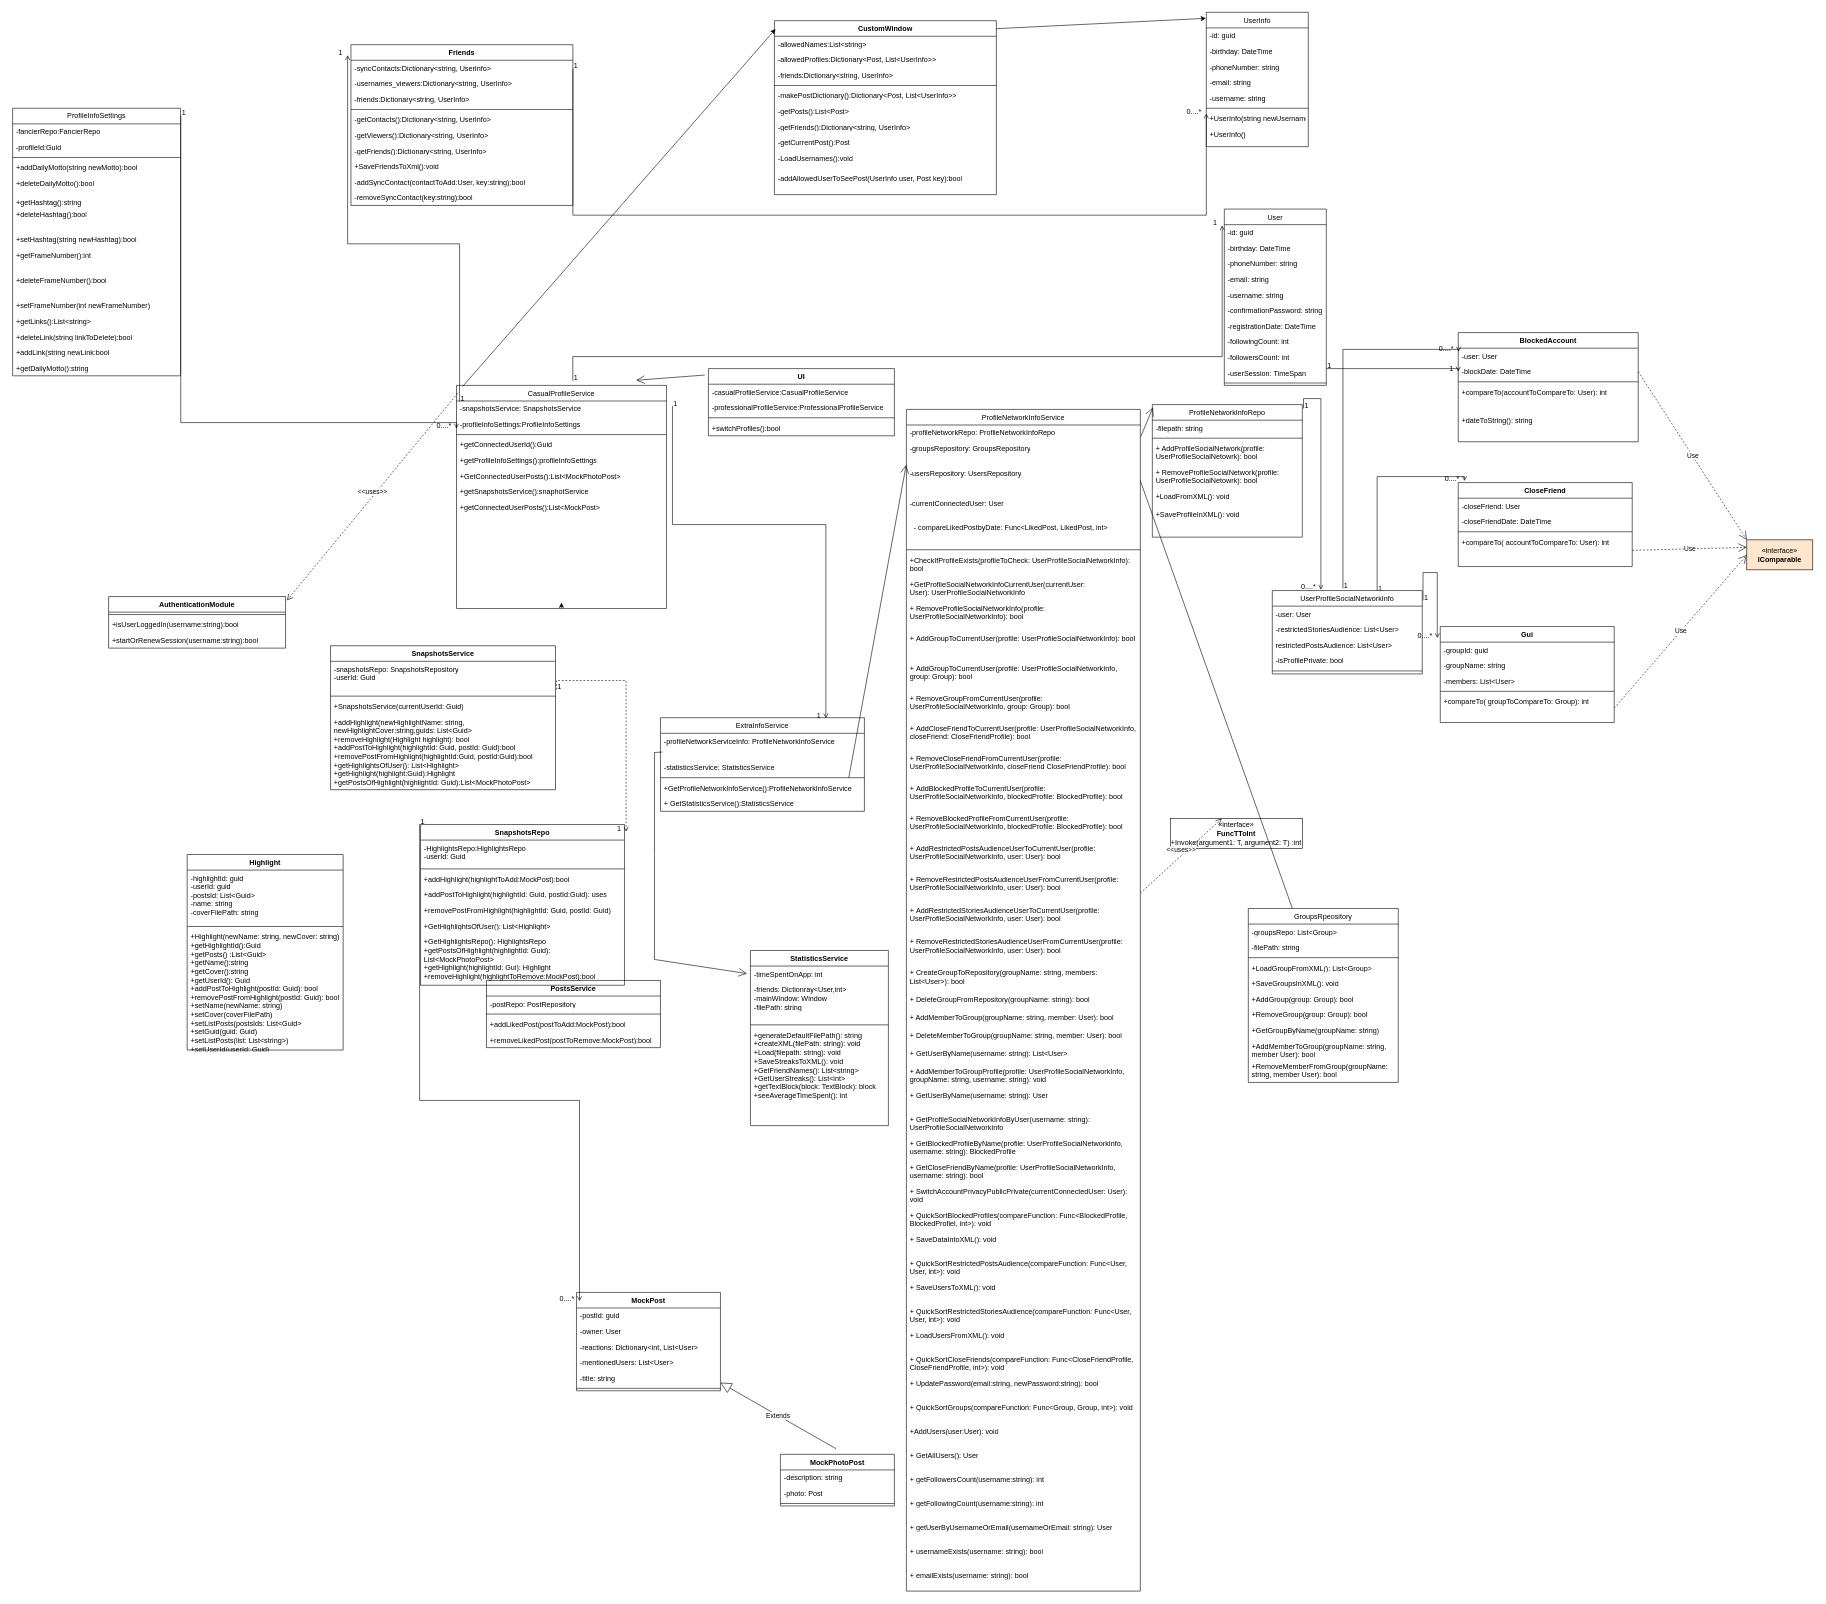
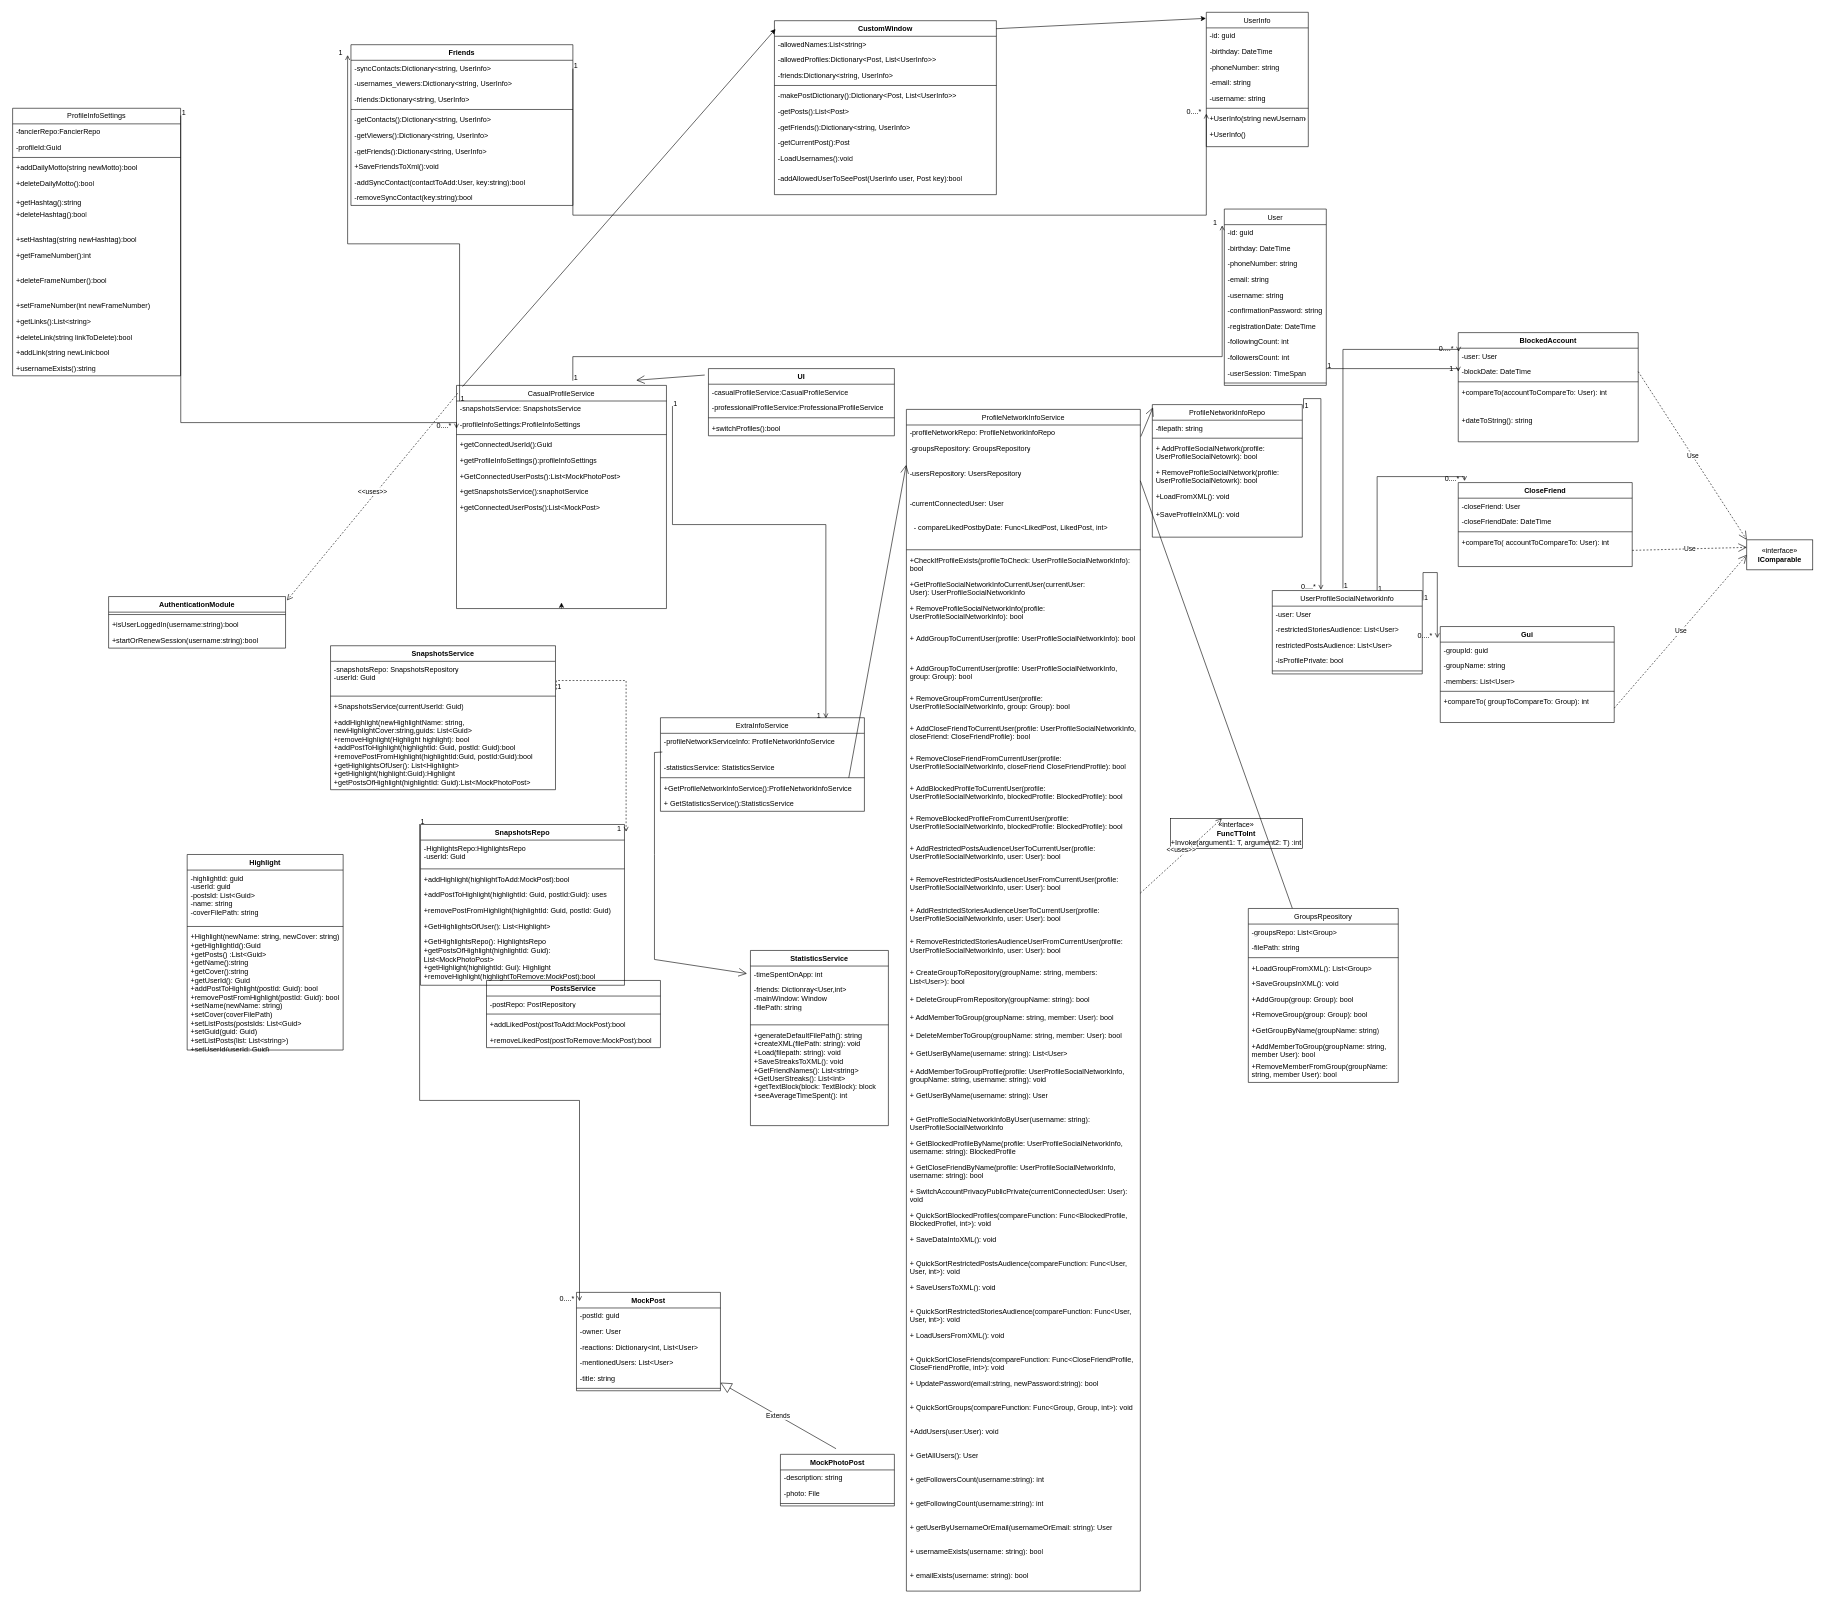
- <mxCell id="55" value="+getDailyMotto():string" style="text;strokeColor=none;fillColor=none;align=left;verticalAlign=top;spacingLeft=4;spacingRight=4;overflow=hidden;rotatable=0;points=[[0,0.5],[1,0.5]];portConstraint=eastwest;whiteSpace=wrap;html=1;" parent="40" vertex="1"><mxGeometry y="420" width="280" height="26" as="geometry" /></mxCell>
+ <mxCell id="55" value="+usernameExists():string" style="text;strokeColor=none;fillColor=none;align=left;verticalAlign=top;spacingLeft=4;spacingRight=4;overflow=hidden;rotatable=0;points=[[0,0.5],[1,0.5]];portConstraint=eastwest;whiteSpace=wrap;html=1;" parent="40" vertex="1"><mxGeometry y="420" width="280" height="26" as="geometry" /></mxCell>
- <mxCell id="87" value="«interface»&lt;br&gt;&lt;b&gt;IComparable&lt;/b&gt;" style="html=1;whiteSpace=wrap;fillColor=#ffe6cc;" parent="1" vertex="1"><mxGeometry x="2911" y="899.5" width="110" height="50" as="geometry" /></mxCell>
+ <mxCell id="87" value="«interface»&lt;br&gt;&lt;b&gt;IComparable&lt;/b&gt;" style="html=1;whiteSpace=wrap;" parent="1" vertex="1"><mxGeometry x="2911" y="899.5" width="110" height="50" as="geometry" /></mxCell>
- <mxCell id="142" value="-photo: Post" style="text;strokeColor=none;fillColor=none;align=left;verticalAlign=top;spacingLeft=4;spacingRight=4;overflow=hidden;rotatable=0;points=[[0,0.5],[1,0.5]];portConstraint=eastwest;whiteSpace=wrap;html=1;" parent="140" vertex="1"><mxGeometry y="52" width="190" height="26" as="geometry" /></mxCell>
+ <mxCell id="142" value="-photo: File" style="text;strokeColor=none;fillColor=none;align=left;verticalAlign=top;spacingLeft=4;spacingRight=4;overflow=hidden;rotatable=0;points=[[0,0.5],[1,0.5]];portConstraint=eastwest;whiteSpace=wrap;html=1;" parent="140" vertex="1"><mxGeometry y="52" width="190" height="26" as="geometry" /></mxCell>
